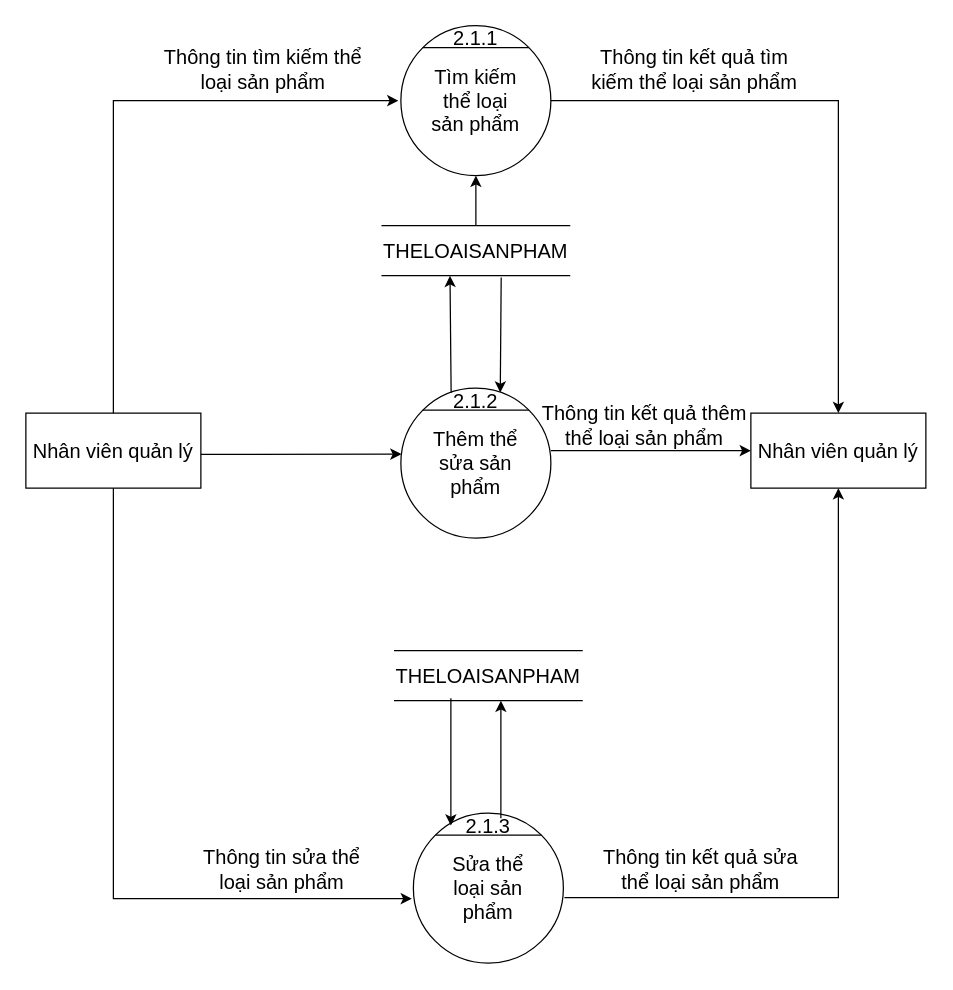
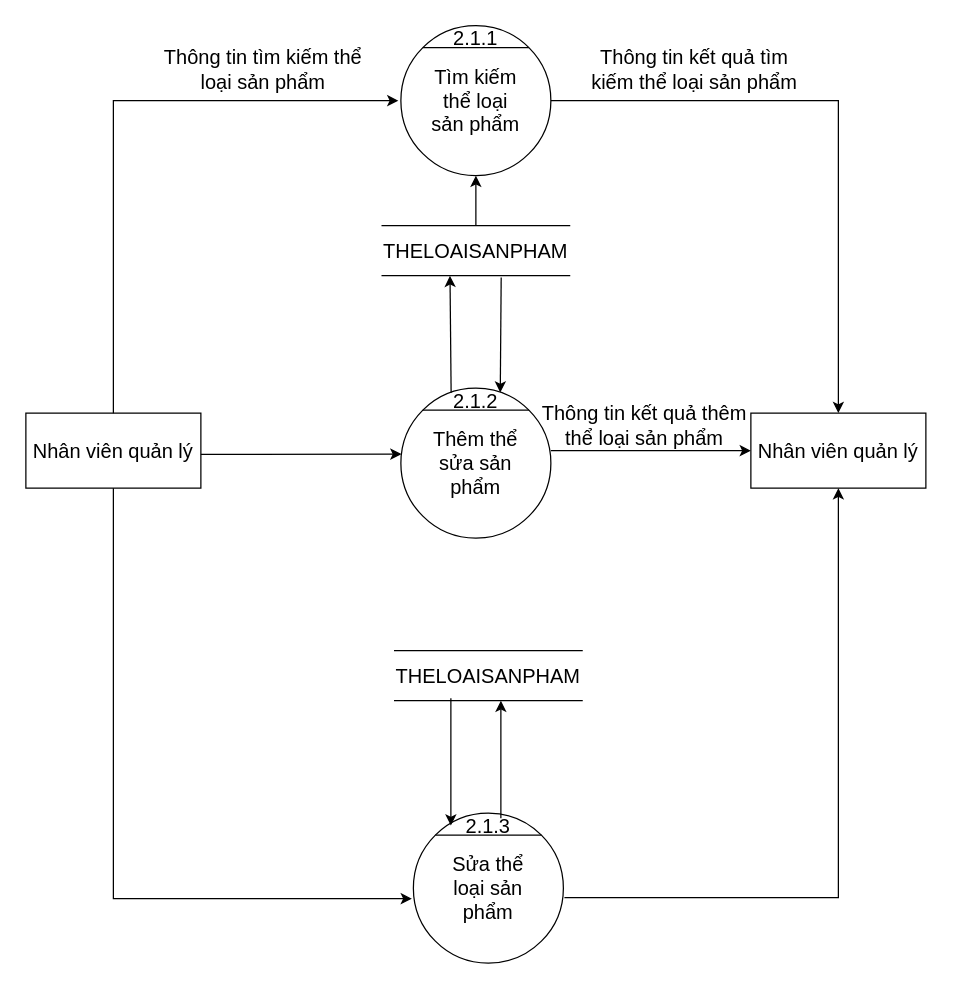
- <mxCell id="33" value="Thông tin sửa thể loại sản phẩm" style="text;html=1;strokeColor=none;fillColor=none;align=center;verticalAlign=middle;whiteSpace=wrap;rounded=0;fontSize=16;" parent="1" vertex="1"><mxGeometry x="160" y="680" width="130" height="30" as="geometry" /></mxCell>
- <mxCell id="34" value="Thông tin kết quả sửa thể loại sản phẩm" style="text;html=1;strokeColor=none;fillColor=none;align=center;verticalAlign=middle;whiteSpace=wrap;rounded=0;fontSize=16;" parent="1" vertex="1"><mxGeometry x="470" y="675" width="180" height="40" as="geometry" /></mxCell>
